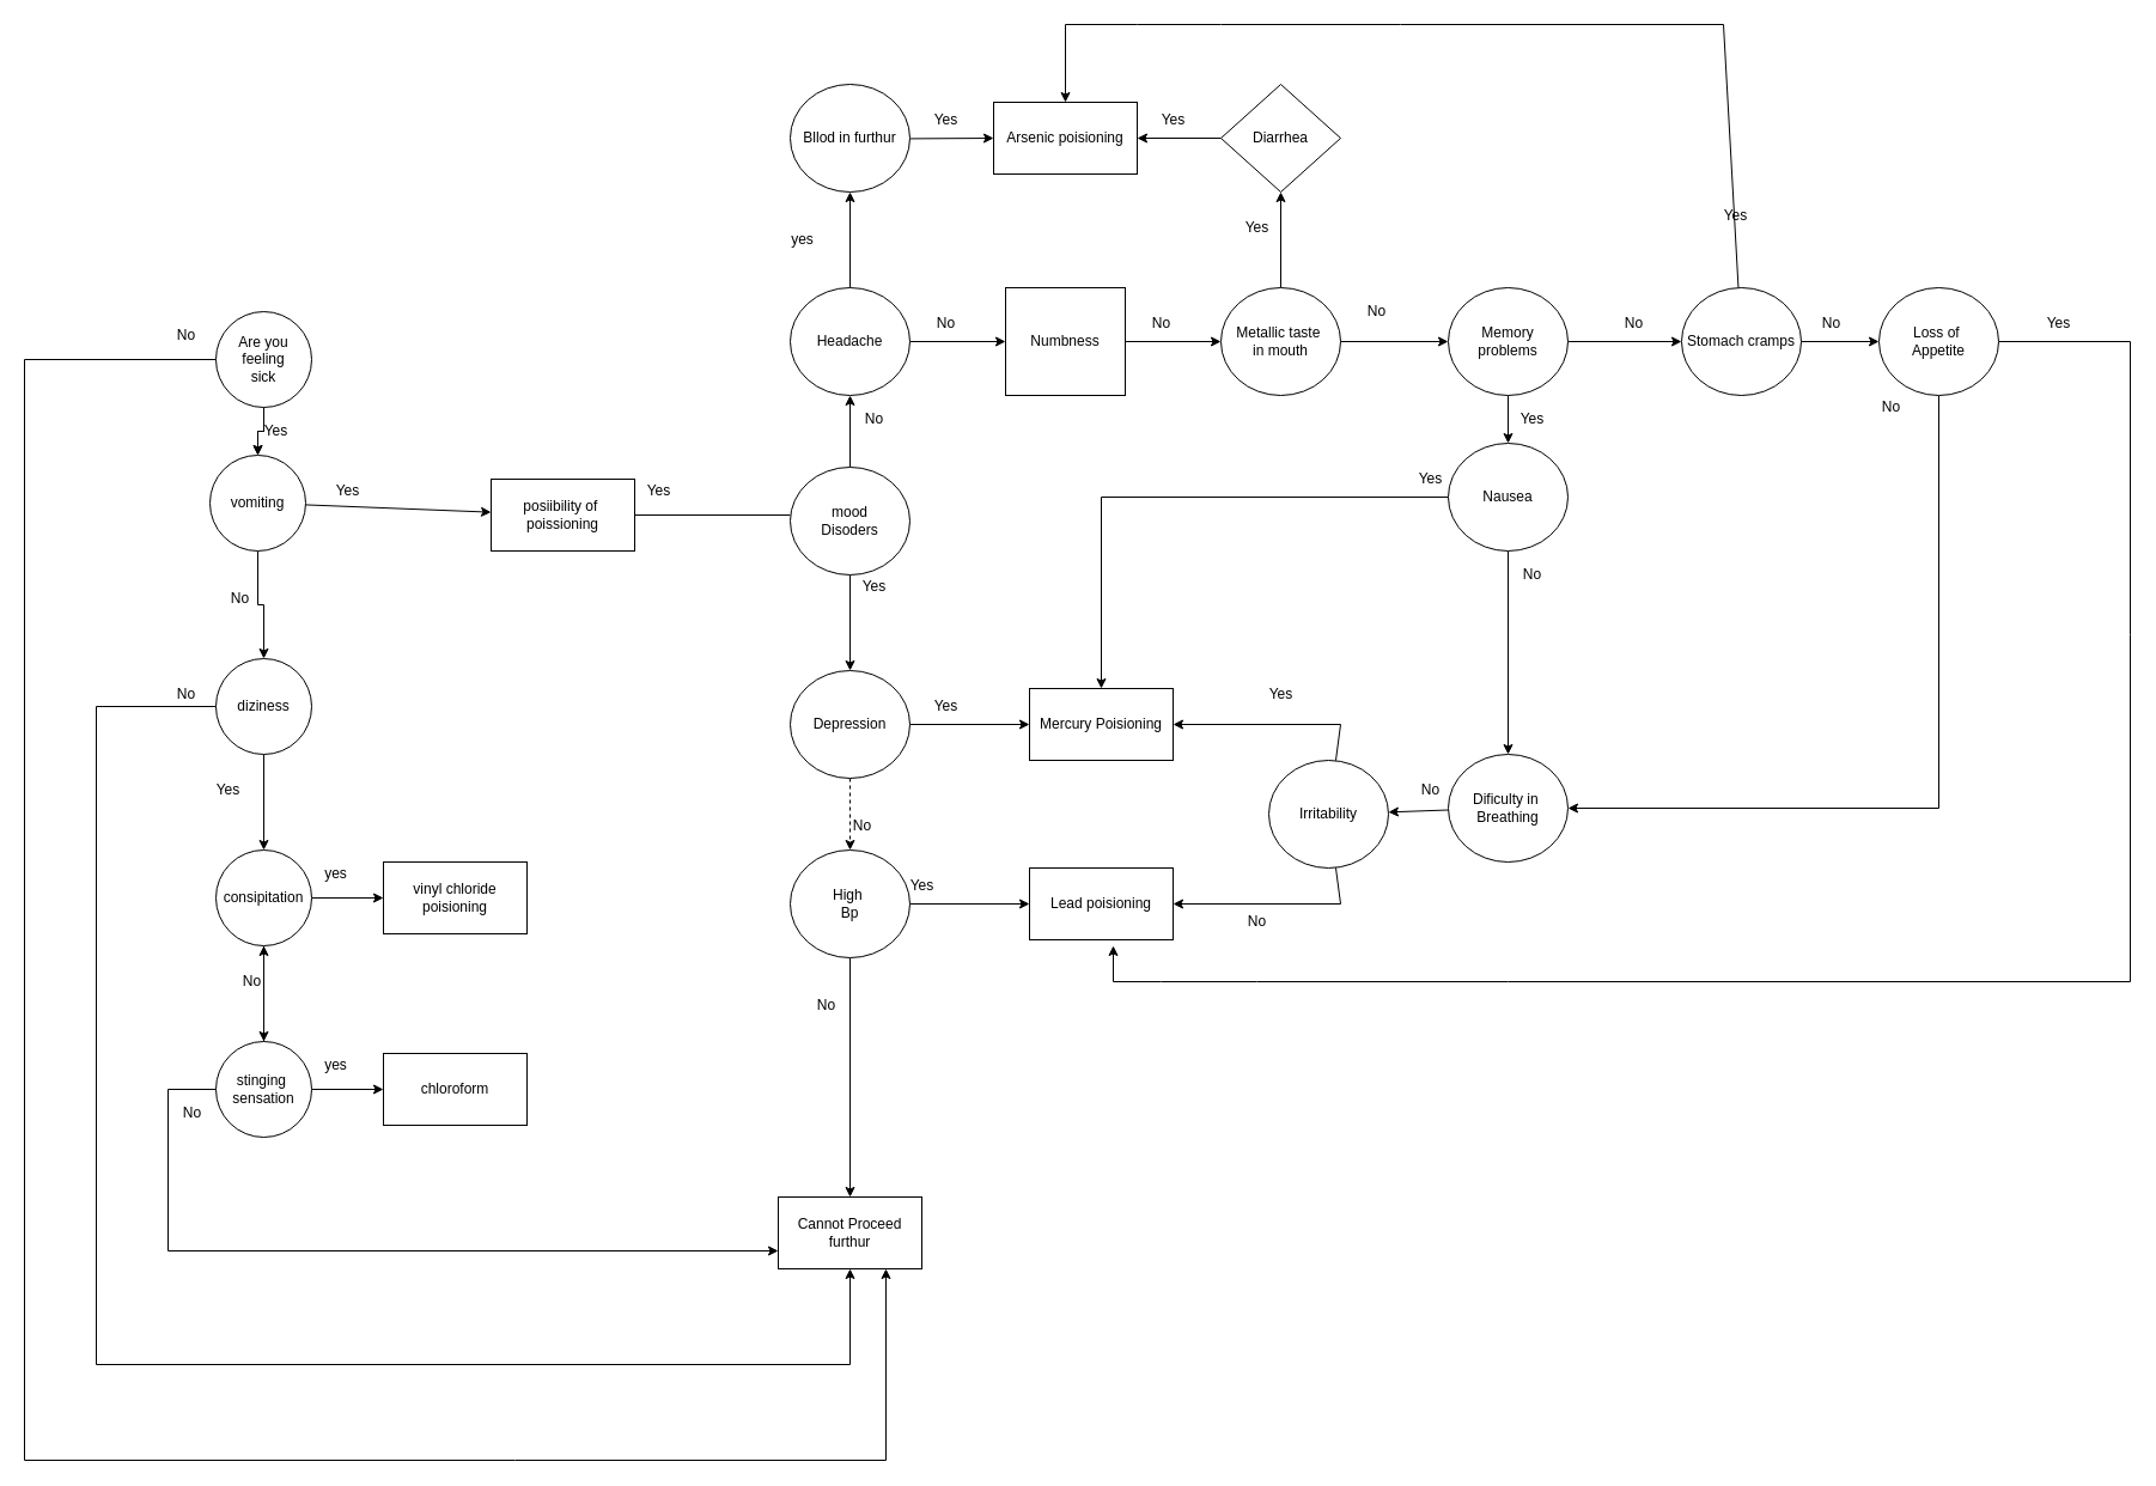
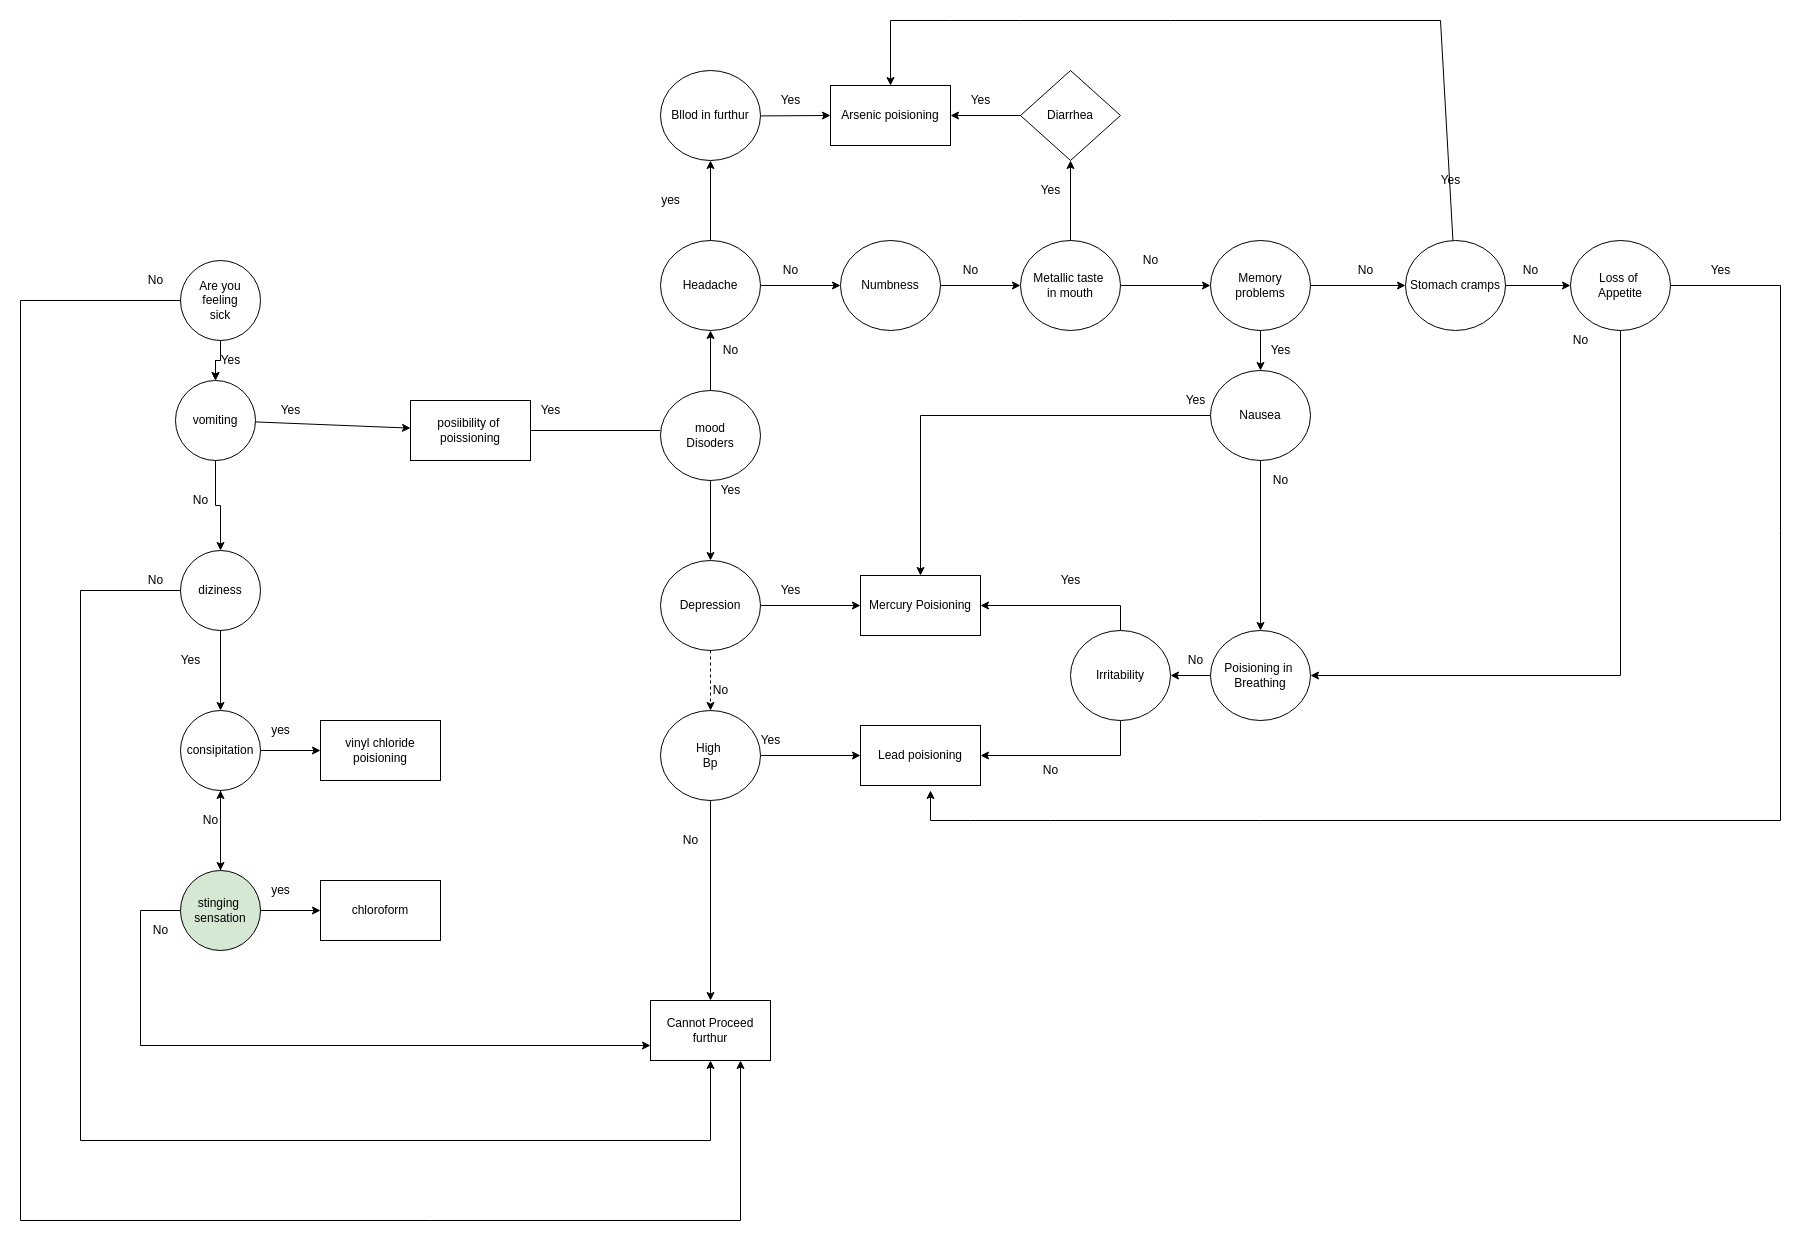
- <mxCell id="53" value="Numbness" style="whiteSpace=wrap;html=1;rounded=0;" parent="1" vertex="1"><mxGeometry x="840" y="240" width="100" height="90" as="geometry" /></mxCell>
+ <mxCell id="53" value="Numbness" style="ellipse;whiteSpace=wrap;html=1;" parent="1" vertex="1"><mxGeometry x="840" y="240" width="100" height="90" as="geometry" /></mxCell>
- <mxCell id="78" value="Dificulty in&amp;nbsp;&lt;br&gt;Breathing" style="ellipse;whiteSpace=wrap;html=1;" parent="1" vertex="1"><mxGeometry x="1210" y="630" width="100" height="90" as="geometry" /></mxCell>
+ <mxCell id="78" value="Poisioning in&amp;nbsp;&lt;br&gt;Breathing" style="ellipse;whiteSpace=wrap;html=1;" parent="1" vertex="1"><mxGeometry x="1210" y="630" width="100" height="90" as="geometry" /></mxCell>
- <mxCell id="81" value="Irritability" style="ellipse;whiteSpace=wrap;html=1;" parent="1" vertex="1"><mxGeometry x="1060" y="635" width="100" height="90" as="geometry" /></mxCell>
+ <mxCell id="81" value="Irritability" style="ellipse;whiteSpace=wrap;html=1;" parent="1" vertex="1"><mxGeometry x="1070" y="630" width="100" height="90" as="geometry" /></mxCell>
- <mxCell id="21" value="stinging&amp;nbsp;&lt;br&gt;sensation" style="ellipse;whiteSpace=wrap;html=1;aspect=fixed;" parent="1" vertex="1"><mxGeometry x="180" y="870" width="80" height="80" as="geometry" /></mxCell>
+ <mxCell id="21" value="stinging&amp;nbsp;&lt;br&gt;sensation" style="ellipse;whiteSpace=wrap;html=1;aspect=fixed;fillColor=#d5e8d4;" parent="1" vertex="1"><mxGeometry x="180" y="870" width="80" height="80" as="geometry" /></mxCell>
